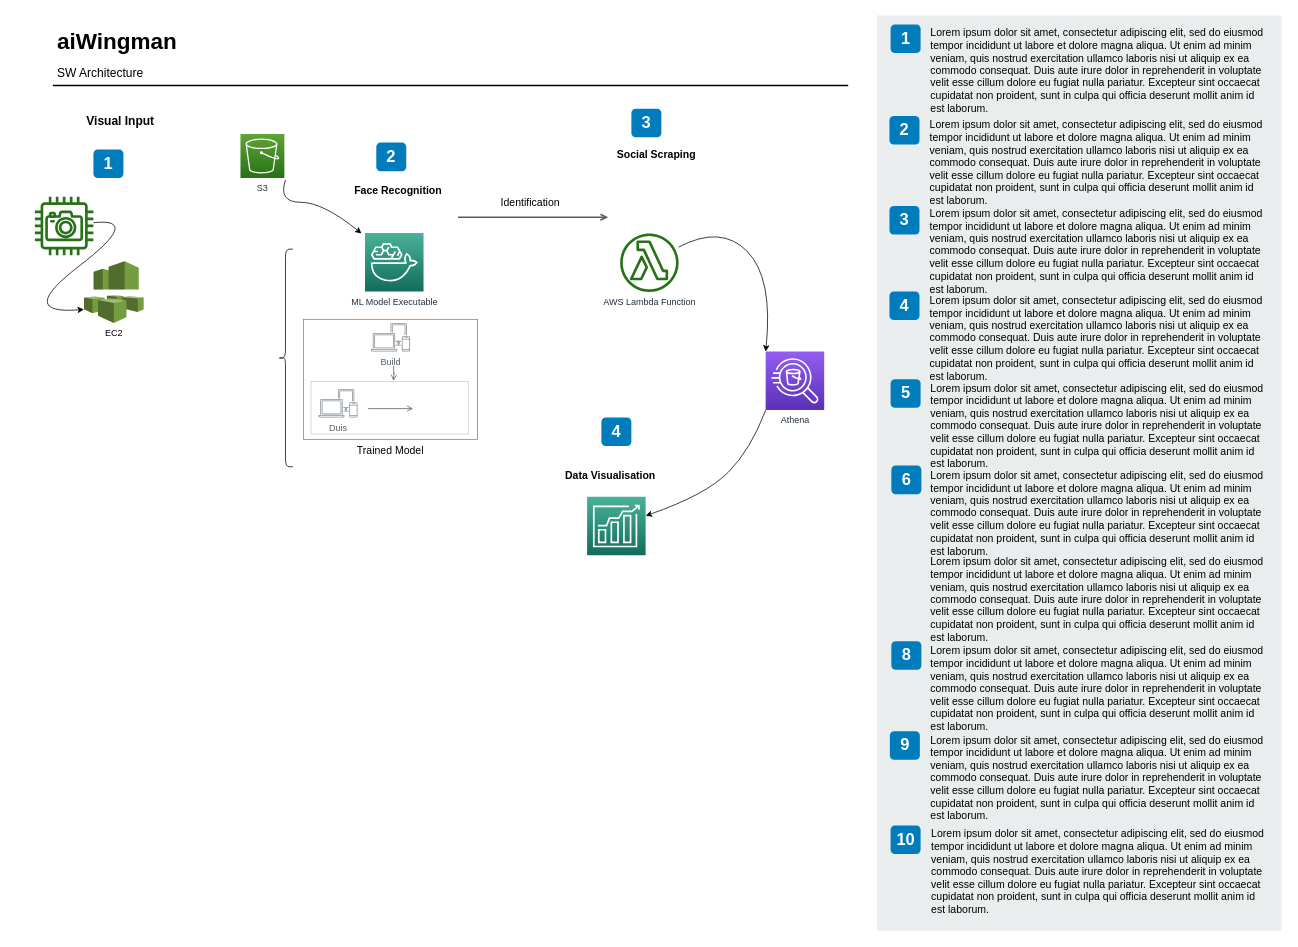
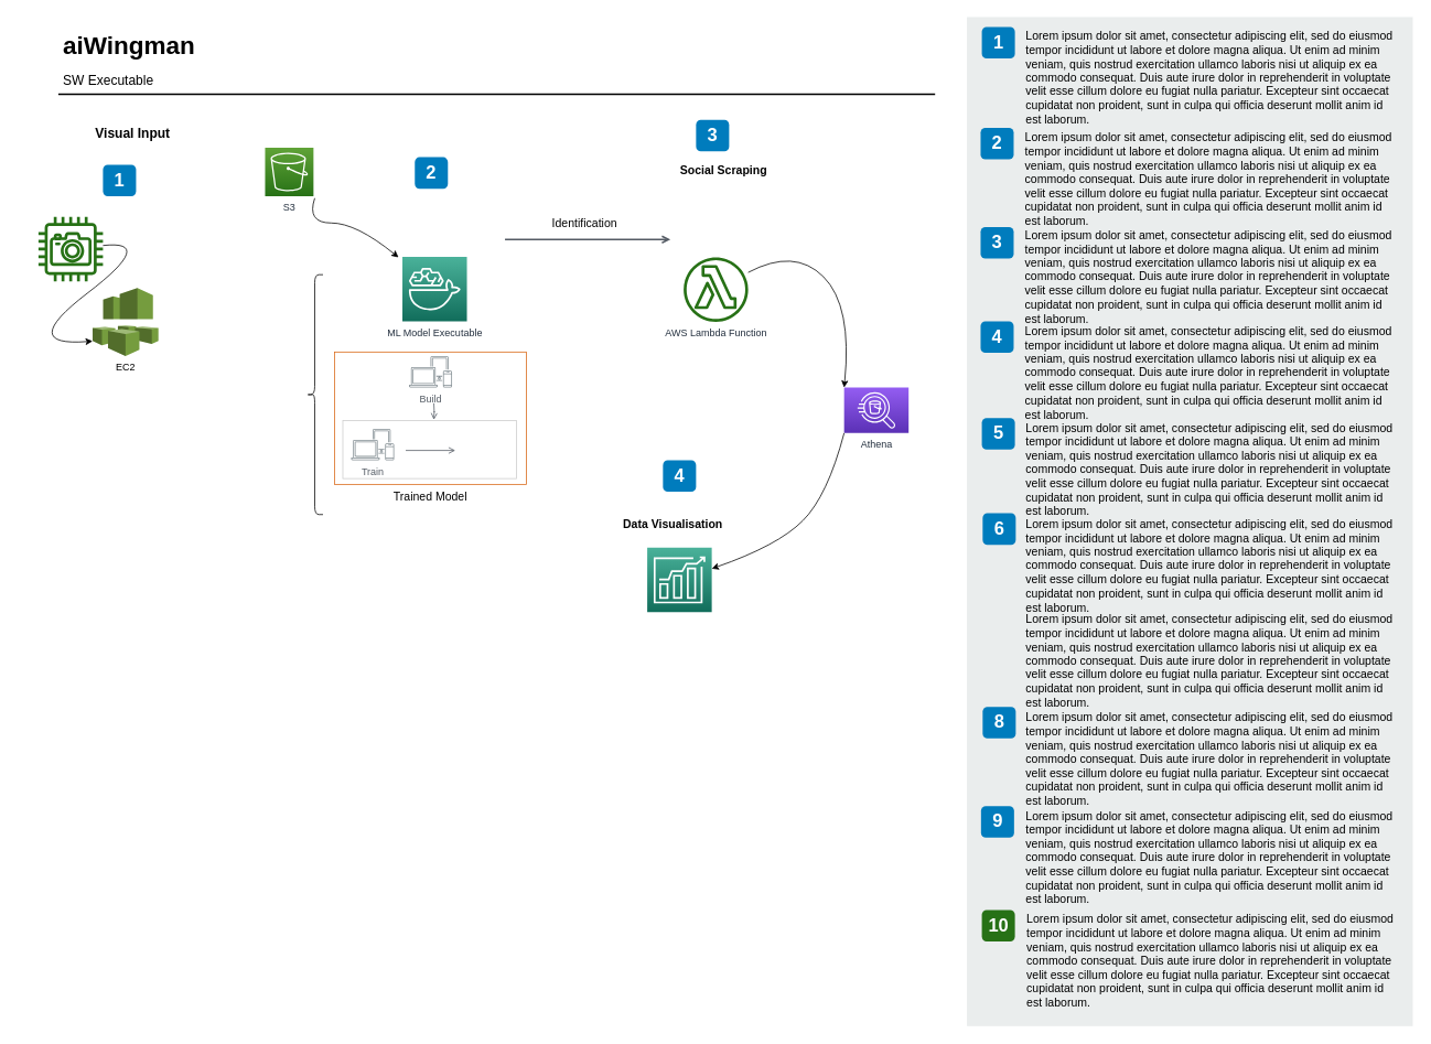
- <mxCell id="7" value="SW Architecture&lt;br&gt;" style="text;html=1;resizable=0;points=[];autosize=1;align=left;verticalAlign=top;spacingTop=-4;fontSize=16;" parent="1" vertex="1"><mxGeometry x="74" y="83.5" width="140" height="30" as="geometry" /></mxCell>
+ <mxCell id="7" value="SW Executable&lt;br&gt;" style="text;html=1;resizable=0;points=[];autosize=1;align=left;verticalAlign=top;spacingTop=-4;fontSize=16;" parent="1" vertex="1"><mxGeometry x="74" y="83.5" width="140" height="30" as="geometry" /></mxCell>
- <mxCell id="10" value="&lt;span&gt;Face Recognition&lt;/span&gt;" style="text;html=1;resizable=0;points=[];autosize=1;align=left;verticalAlign=top;spacingTop=-4;fontSize=14;fontStyle=1" parent="1" vertex="1"><mxGeometry x="470" y="241.5" width="140" height="20" as="geometry" /></mxCell>
- <mxCell id="47" value="Athena" style="sketch=0;points=[[0,0,0],[0.25,0,0],[0.5,0,0],[0.75,0,0],[1,0,0],[0,1,0],[0.25,1,0],[0.5,1,0],[0.75,1,0],[1,1,0],[0,0.25,0],[0,0.5,0],[0,0.75,0],[1,0.25,0],[1,0.5,0],[1,0.75,0]];outlineConnect=0;fontColor=#232F3E;gradientColor=#945DF2;gradientDirection=north;fillColor=#5A30B5;strokeColor=#ffffff;dashed=0;verticalLabelPosition=bottom;verticalAlign=top;align=center;html=1;fontSize=12;fontStyle=0;aspect=fixed;shape=mxgraph.aws4.resourceIcon;resIcon=mxgraph.aws4.athena;" parent="1" vertex="1"><mxGeometry x="1020" y="468" width="78" height="78" as="geometry" /></mxCell>
+ <mxCell id="47" value="Athena" style="sketch=0;points=[[0,0,0],[0.25,0,0],[0.5,0,0],[0.75,0,0],[1,0,0],[0,1,0],[0.25,1,0],[0.5,1,0],[0.75,1,0],[1,1,0],[0,0.25,0],[0,0.5,0],[0,0.75,0],[1,0.25,0],[1,0.5,0],[1,0.75,0]];outlineConnect=0;fontColor=#232F3E;gradientColor=#945DF2;gradientDirection=north;fillColor=#5A30B5;strokeColor=#ffffff;dashed=0;verticalLabelPosition=bottom;verticalAlign=top;align=center;html=1;fontSize=12;fontStyle=0;aspect=fixed;shape=mxgraph.aws4.resourceIcon;resIcon=mxgraph.aws4.athena;" parent="1" vertex="1"><mxGeometry x="1020" y="468" width="78" height="55" as="geometry" /></mxCell>
- <mxCell id="38" value="Duis" style="outlineConnect=0;gradientColor=none;fontColor=#545B64;strokeColor=none;fillColor=#879196;dashed=0;verticalLabelPosition=bottom;verticalAlign=top;align=center;html=1;fontSize=12;fontStyle=0;aspect=fixed;shape=mxgraph.aws4.illustration_devices;pointerEvents=1" parent="1" vertex="1"><mxGeometry x="424" y="518" width="52" height="38" as="geometry" /></mxCell>
+ <mxCell id="38" value="Train" style="outlineConnect=0;gradientColor=none;fontColor=#545B64;strokeColor=none;fillColor=#879196;dashed=0;verticalLabelPosition=bottom;verticalAlign=top;align=center;html=1;fontSize=12;fontStyle=0;aspect=fixed;shape=mxgraph.aws4.illustration_devices;pointerEvents=1" parent="1" vertex="1"><mxGeometry x="424" y="518" width="52" height="38" as="geometry" /></mxCell>
- <mxCell id="31" value="10" style="rounded=1;whiteSpace=wrap;html=1;fillColor=#007CBD;strokeColor=none;fontColor=#FFFFFF;fontStyle=1;fontSize=22;labelBackgroundColor=none;" parent="1" vertex="1"><mxGeometry x="1186.5" y="1099.5" width="40" height="38" as="geometry" /></mxCell>
+ <mxCell id="31" value="10" style="rounded=1;whiteSpace=wrap;html=1;fillColor=#277116;strokeColor=none;fontColor=#FFFFFF;fontStyle=1;fontSize=22;labelBackgroundColor=none;" parent="1" vertex="1"><mxGeometry x="1186.5" y="1099.5" width="40" height="38" as="geometry" /></mxCell>
